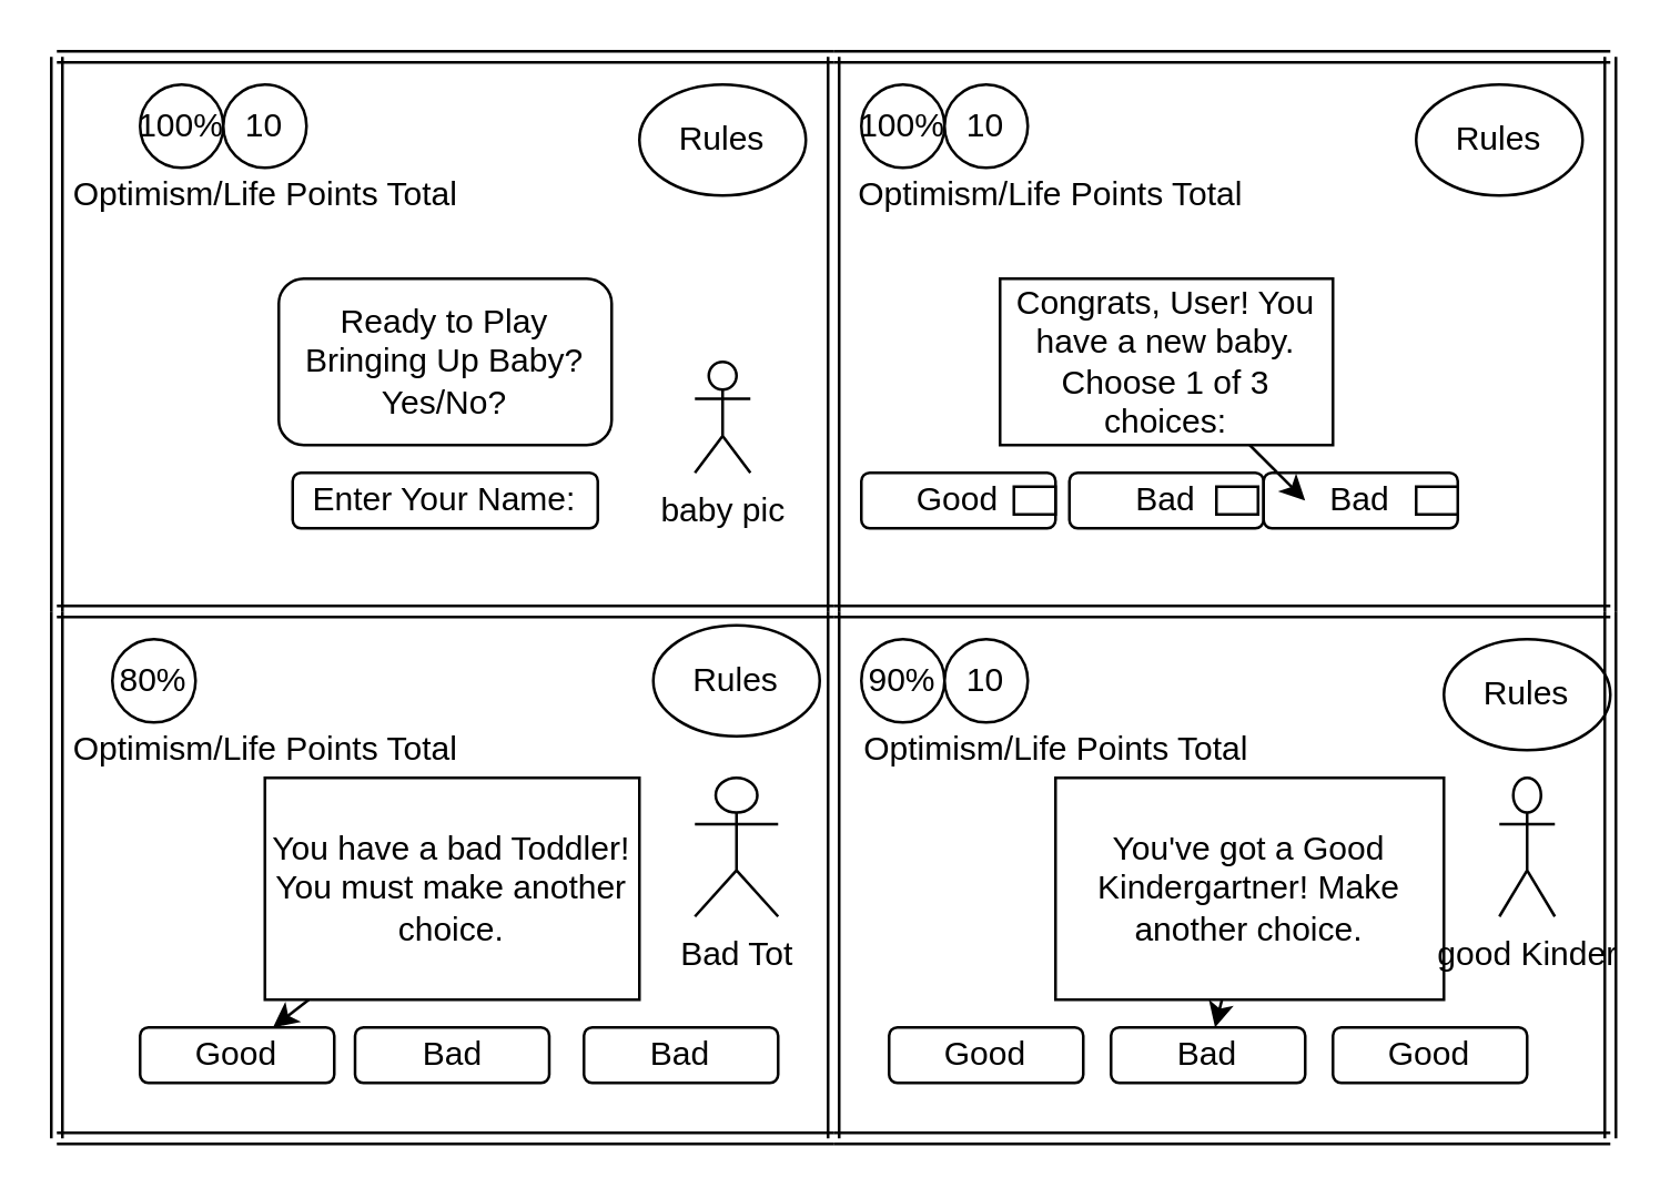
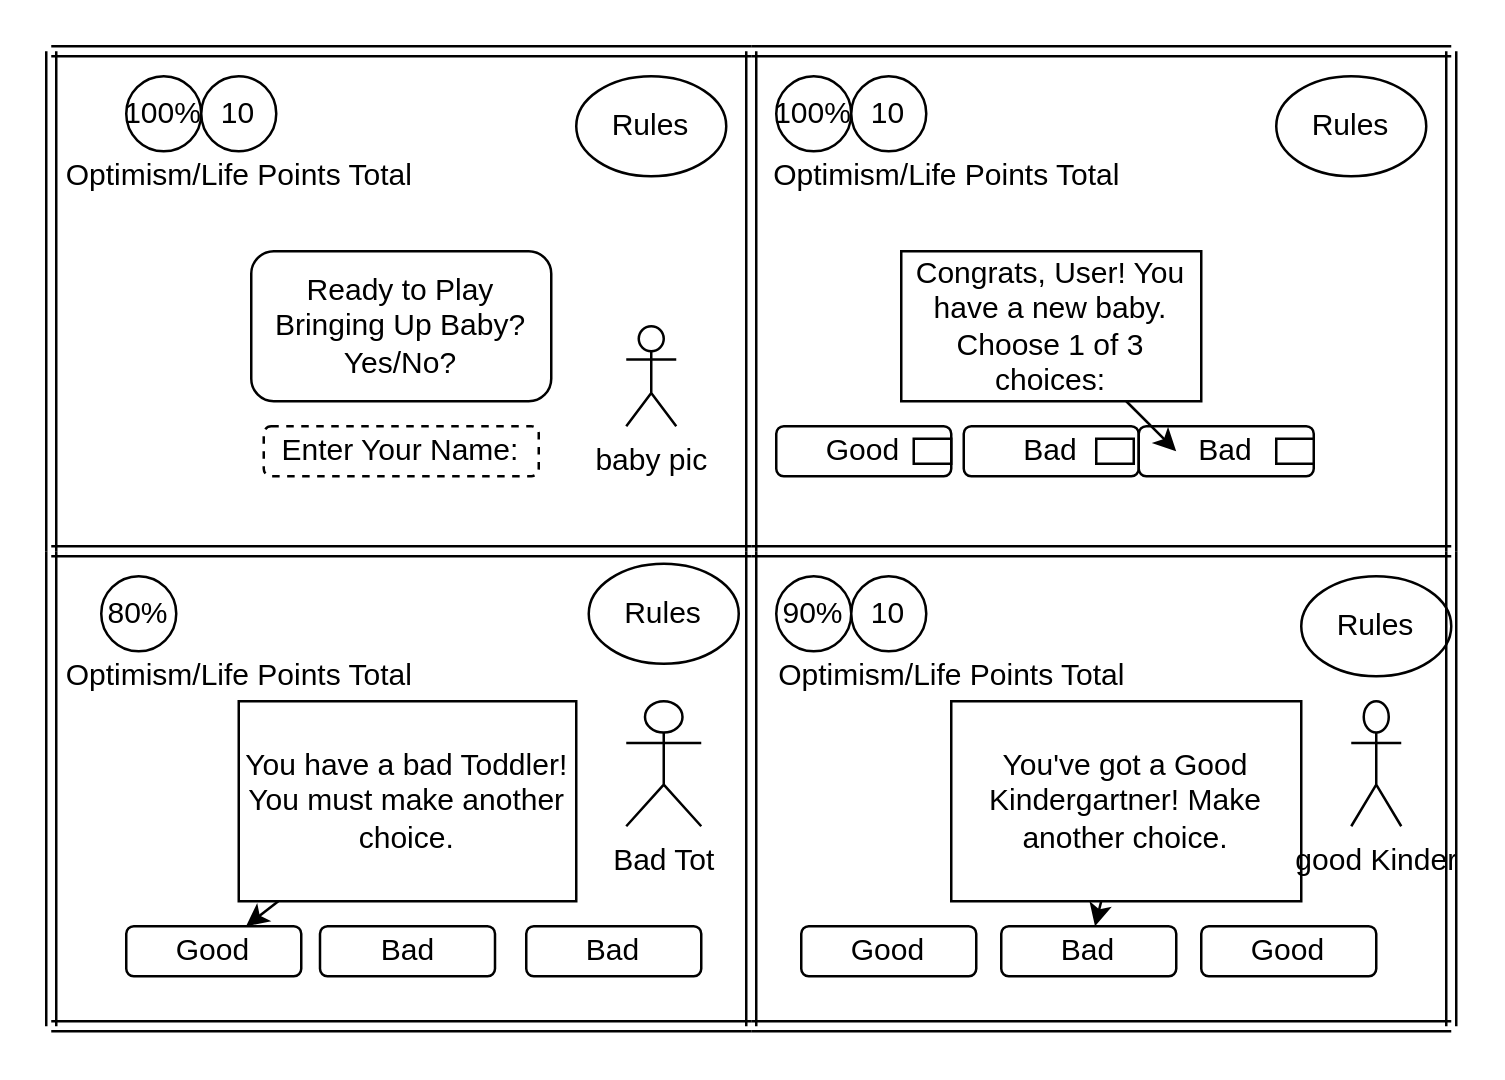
- <mxCell id="14" value="Enter Your Name:" style="rounded=1;whiteSpace=wrap;html=1;" vertex="1" parent="1"><mxGeometry x="105" y="170" width="110" height="20" as="geometry" /></mxCell>
+ <mxCell id="14" value="Enter Your Name:" style="rounded=1;whiteSpace=wrap;html=1;dashed=1;" vertex="1" parent="1"><mxGeometry x="105" y="170" width="110" height="20" as="geometry" /></mxCell>
